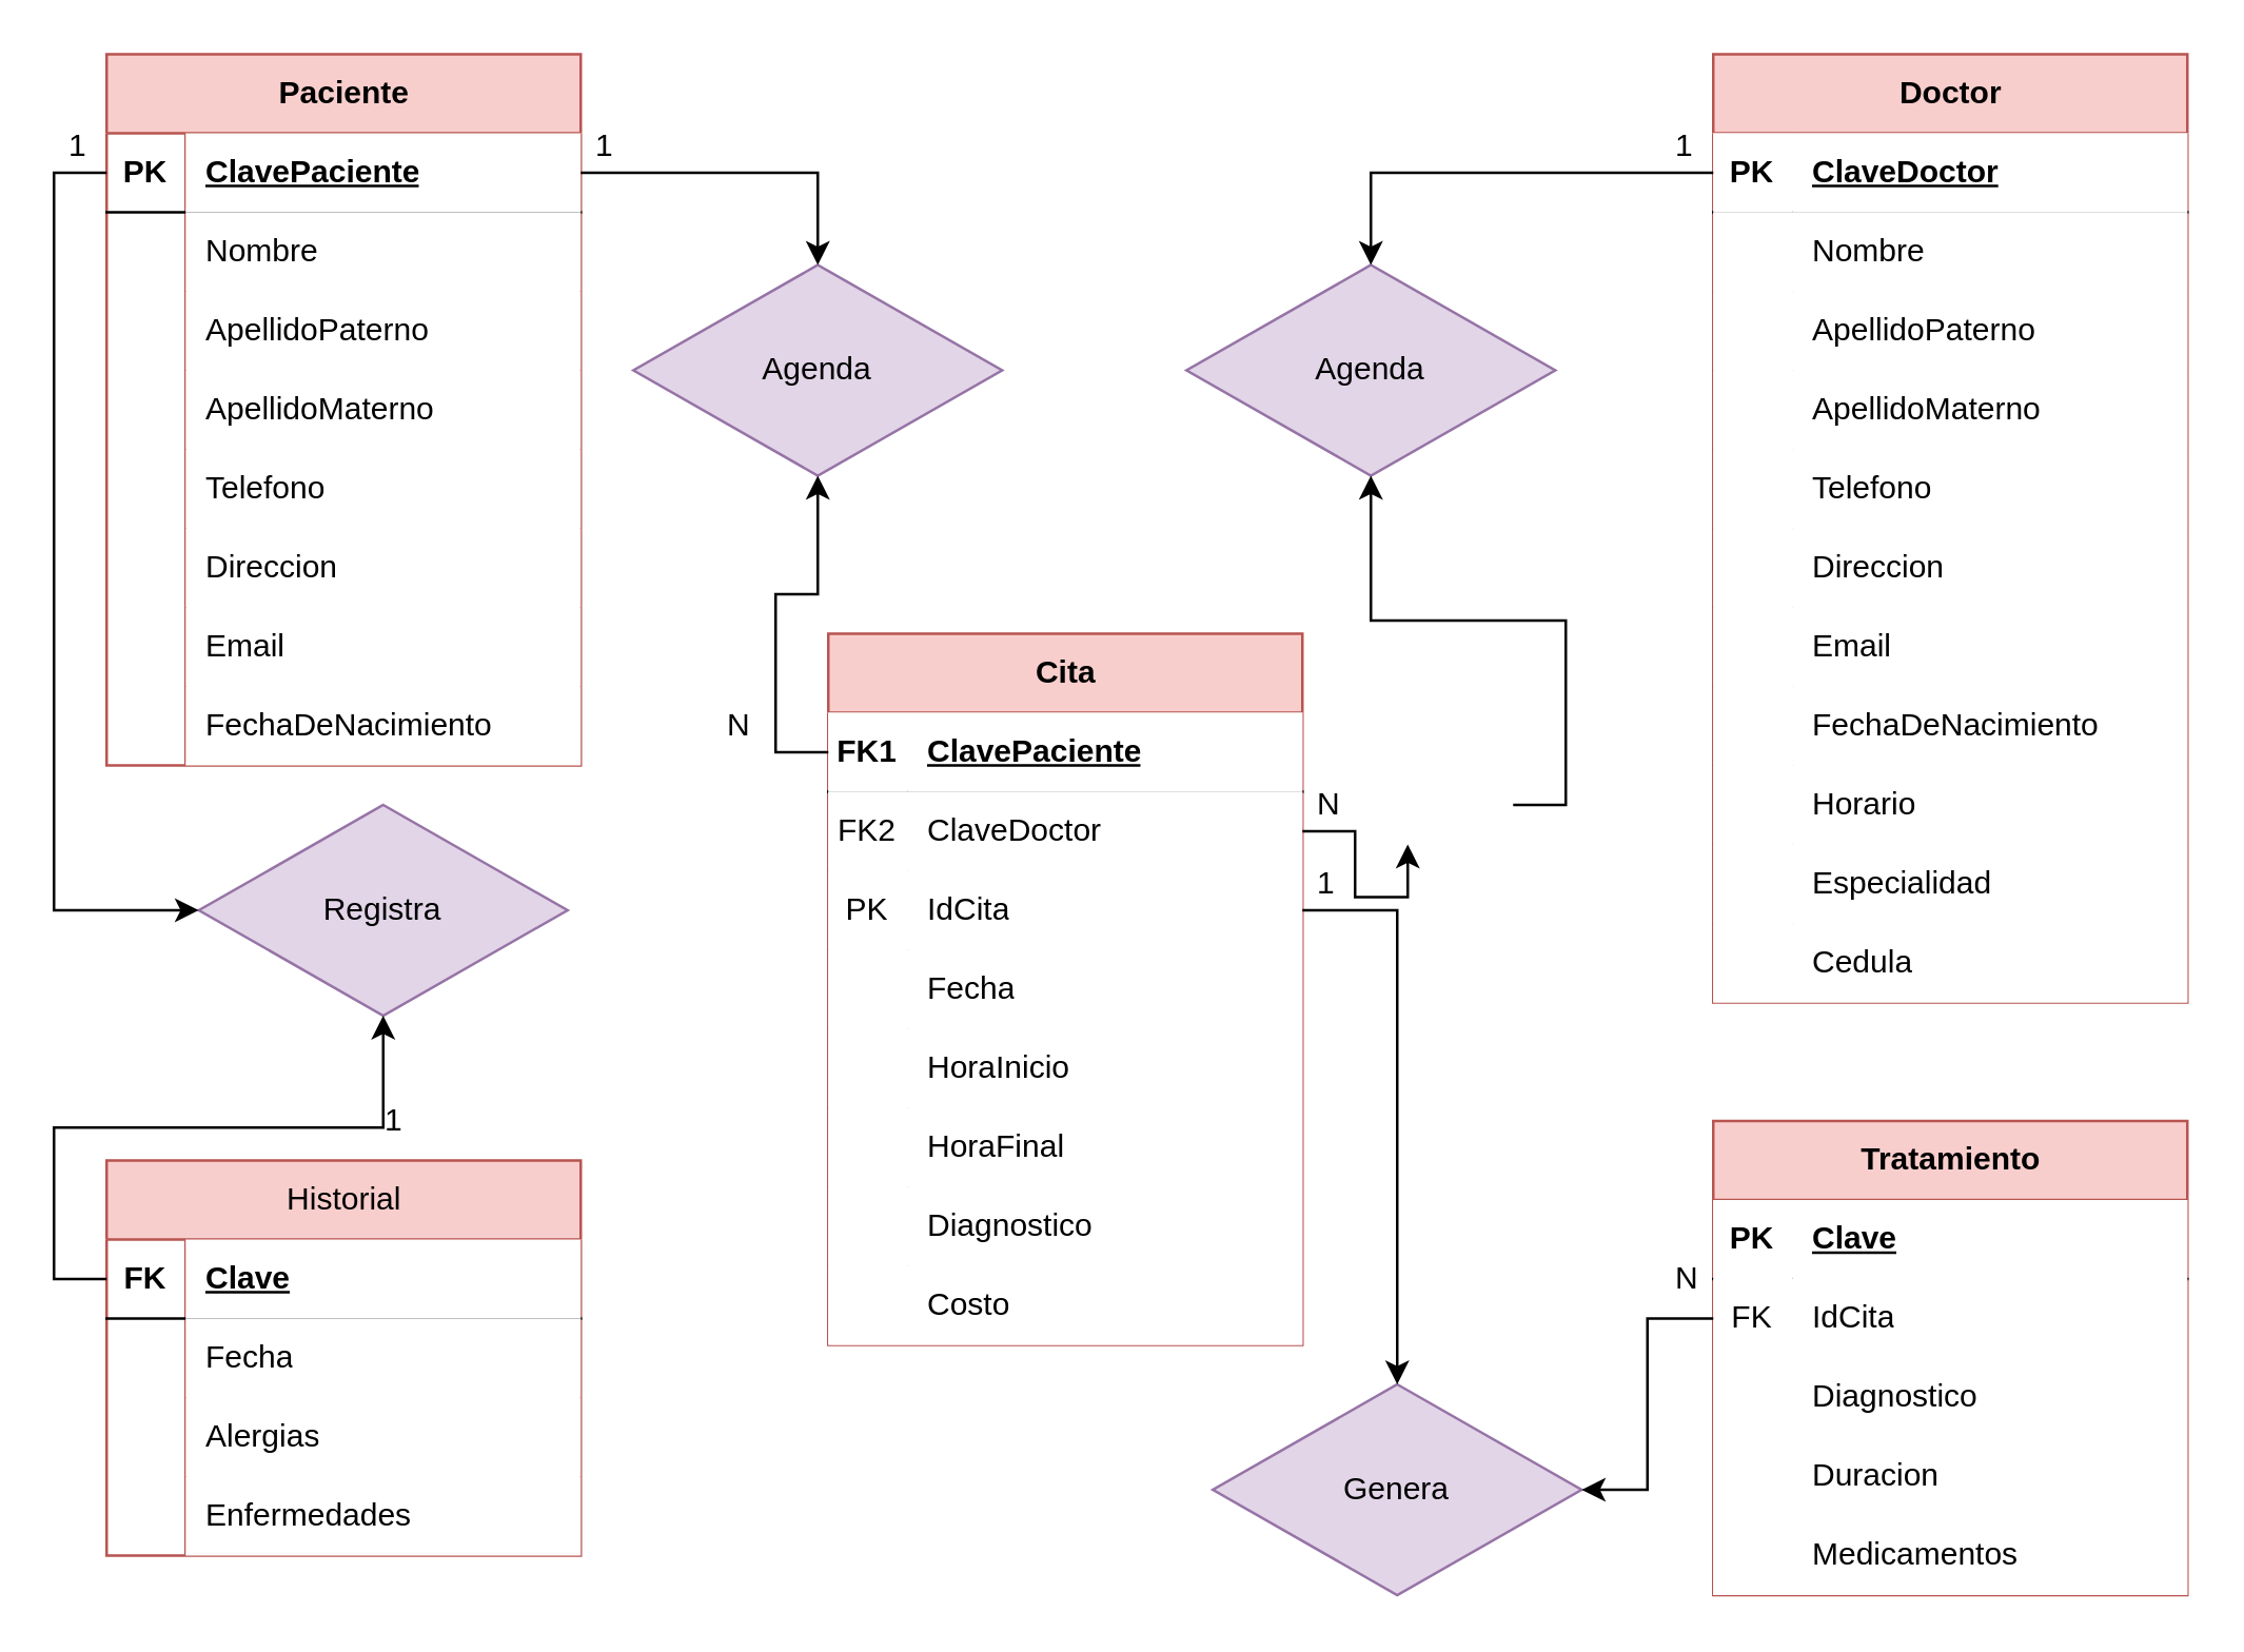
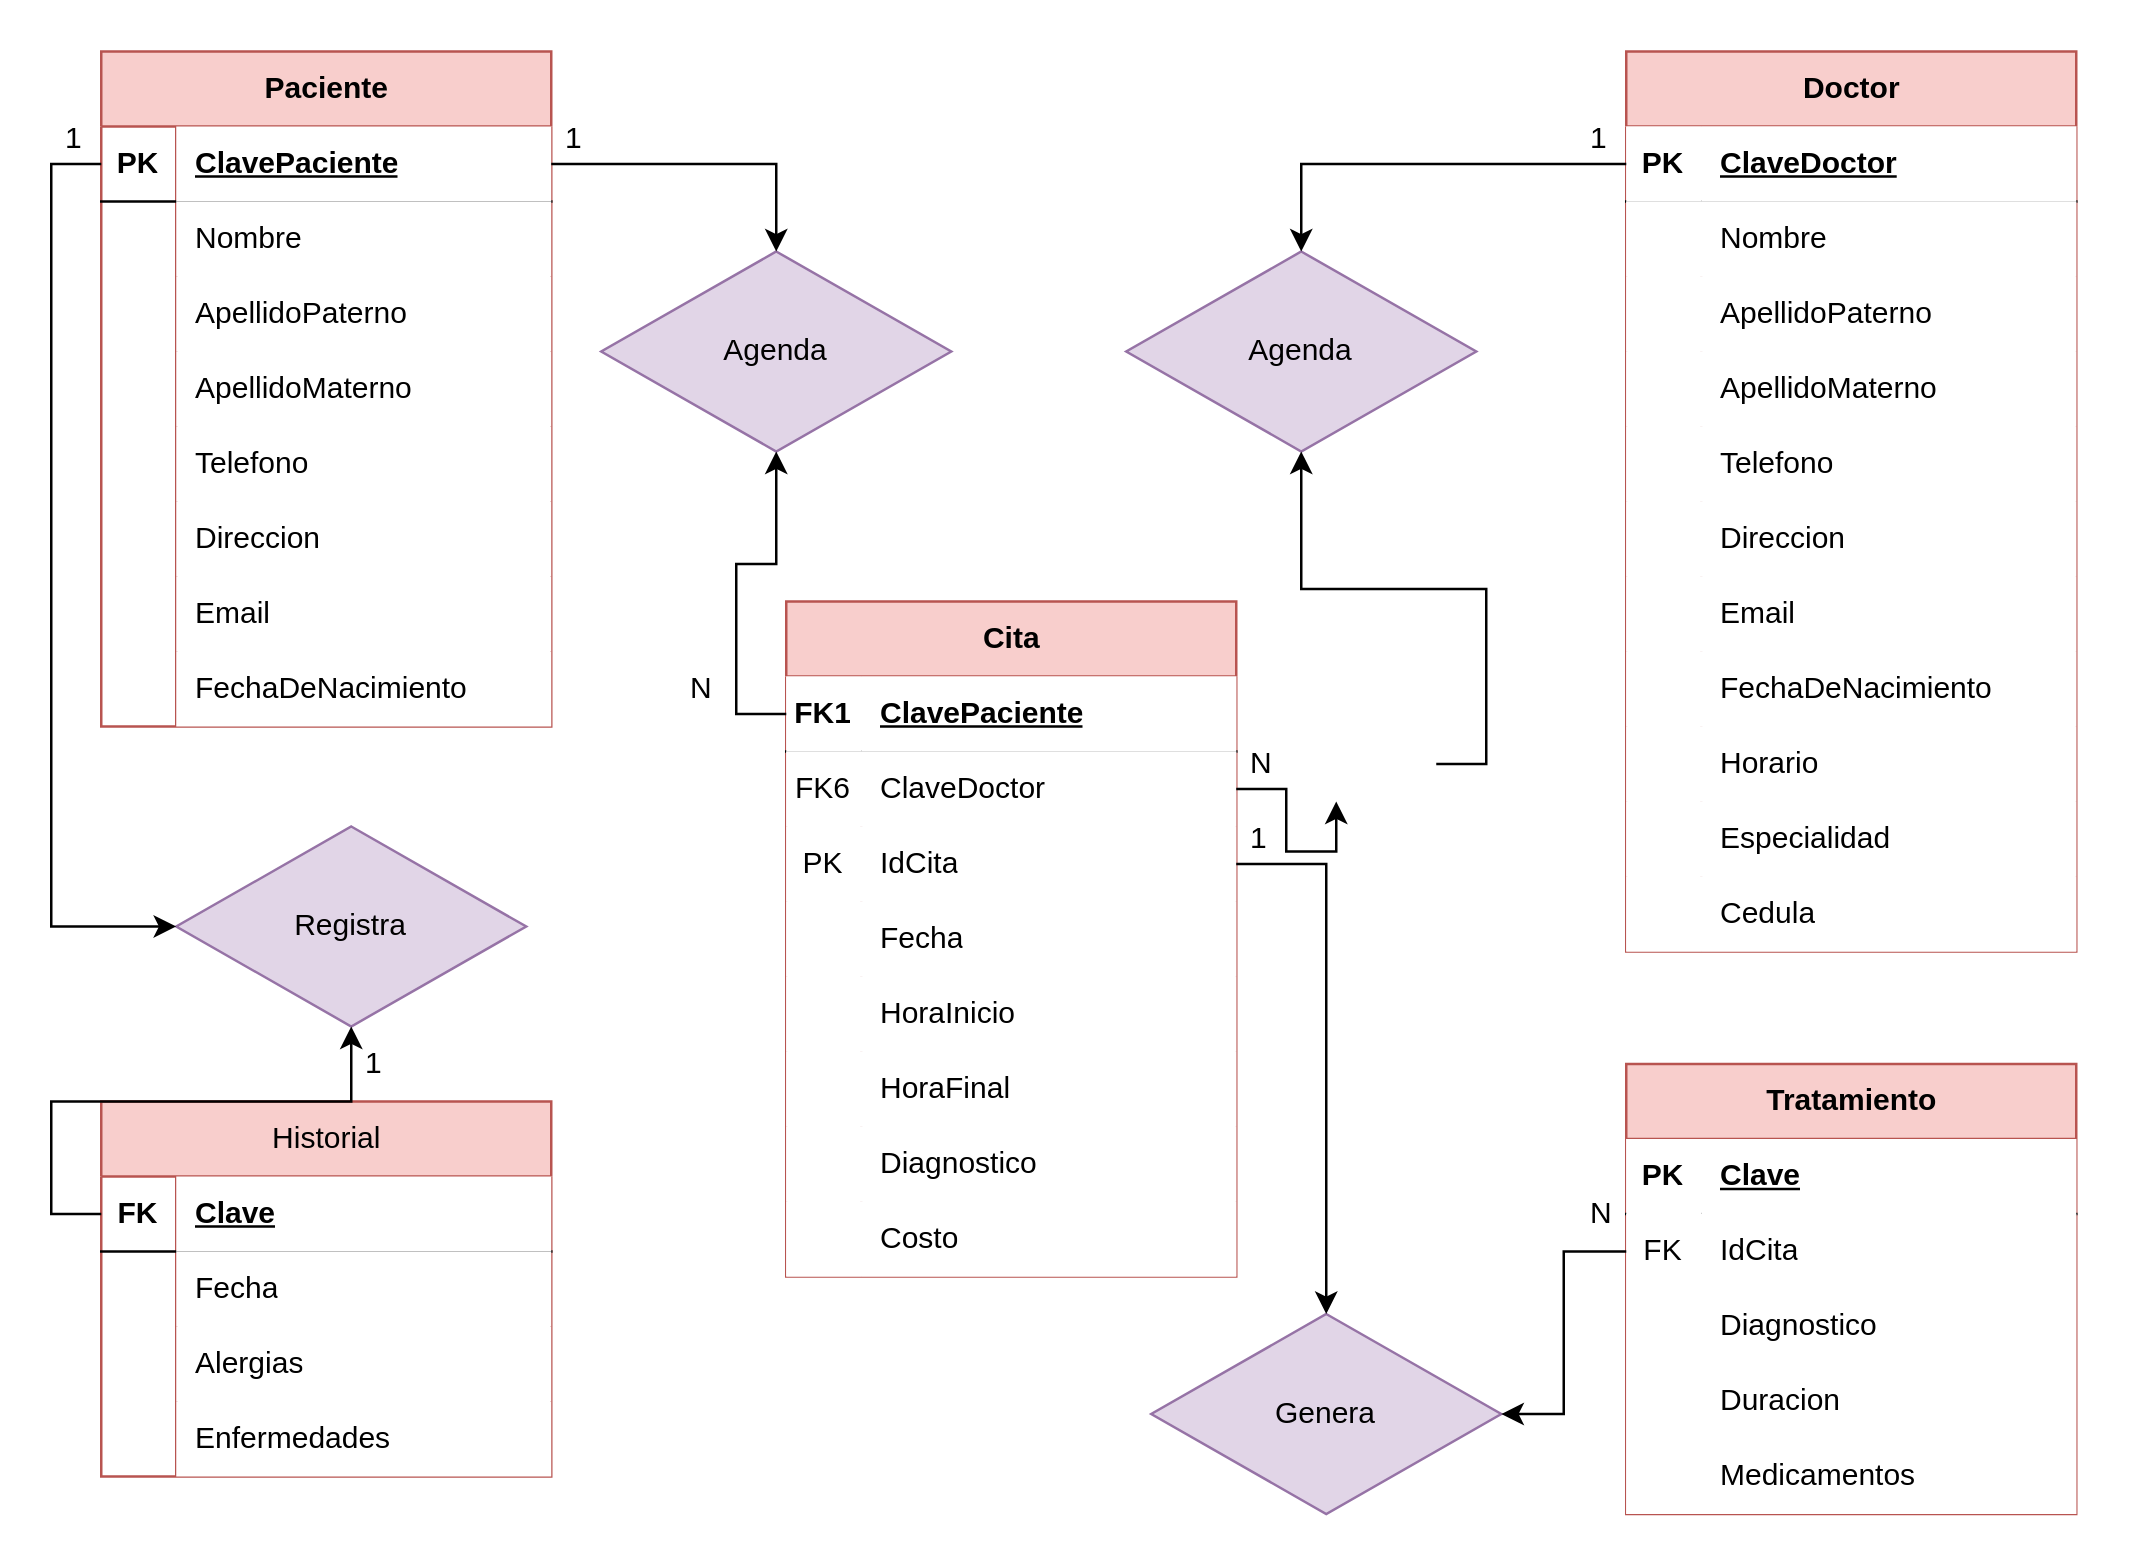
- <mxCell id="20" value="FK2" style="shape=partialRectangle;connectable=0;top=0;left=0;bottom=0;right=0;editable=1;overflow=hidden;whiteSpace=wrap;html=1;" parent="19" vertex="1"><mxGeometry width="30" height="30" as="geometry"><mxRectangle width="30" height="30" as="alternateBounds" /></mxGeometry></mxCell>
+ <mxCell id="20" value="FK6" style="shape=partialRectangle;connectable=0;top=0;left=0;bottom=0;right=0;editable=1;overflow=hidden;whiteSpace=wrap;html=1;" parent="19" vertex="1"><mxGeometry width="30" height="30" as="geometry"><mxRectangle width="30" height="30" as="alternateBounds" /></mxGeometry></mxCell>
- <mxCell id="120" value="Registra" style="rhombus;whiteSpace=wrap;html=1;fillColor=#e1d5e7;strokeColor=#9673a6;" parent="1" vertex="1"><mxGeometry x="75" y="305" width="140" height="80" as="geometry" /></mxCell>
+ <mxCell id="120" value="Registra" style="rhombus;whiteSpace=wrap;html=1;fillColor=#e1d5e7;strokeColor=#9673a6;" parent="1" vertex="1"><mxGeometry x="70" y="330" width="140" height="80" as="geometry" /></mxCell>
